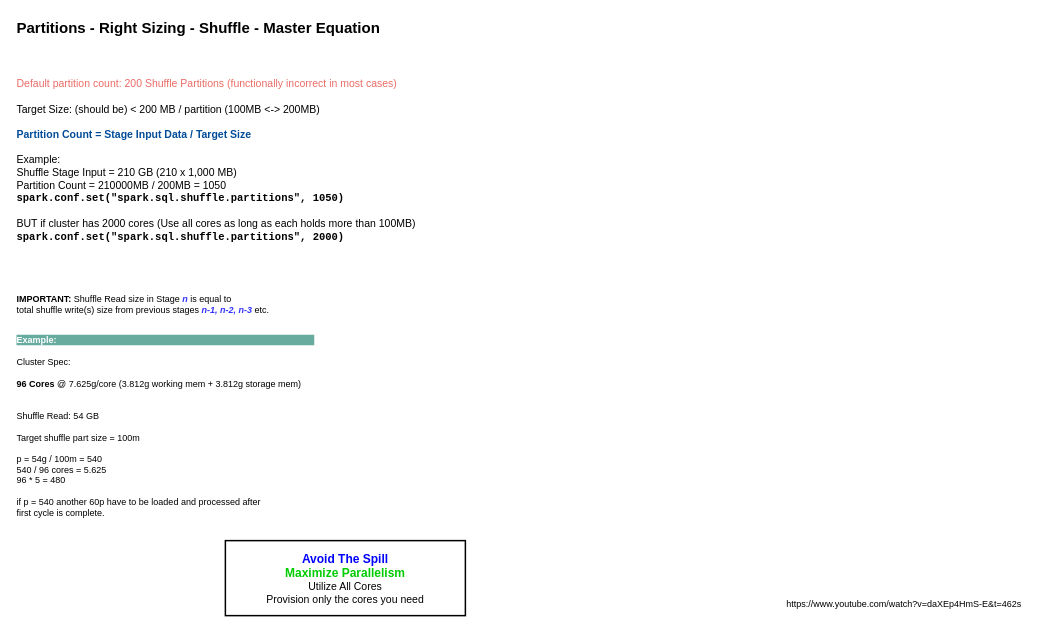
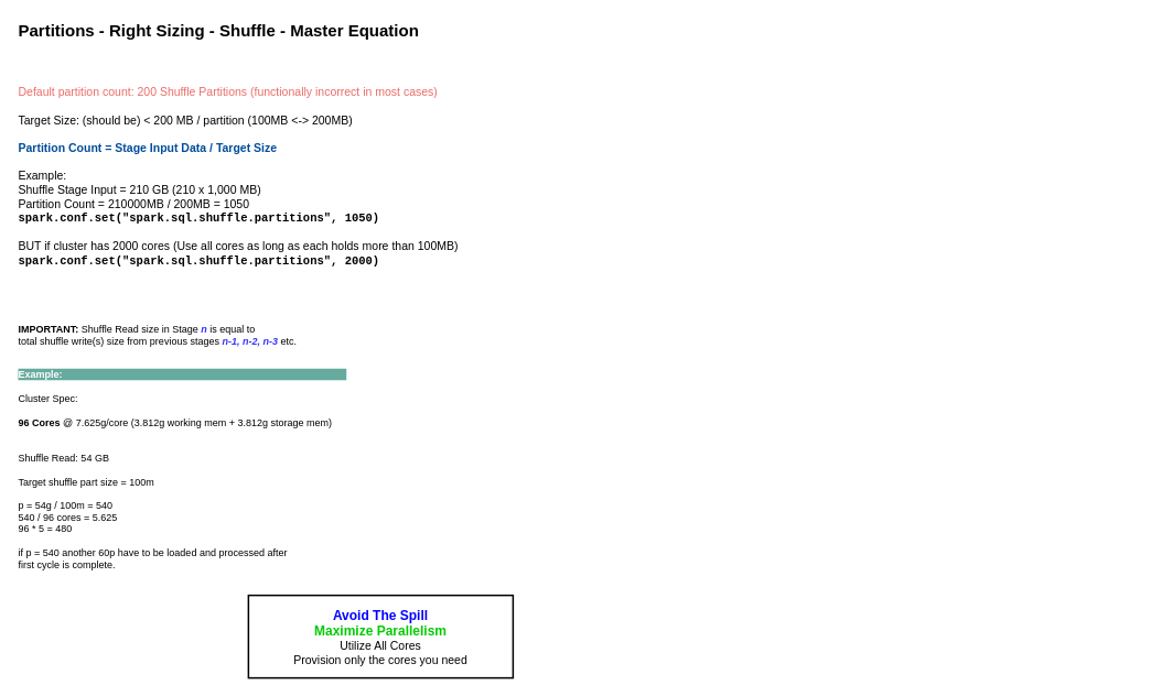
- <mxCell id="6" value="https://www.youtube.com/watch?v=daXEp4HmS-E&amp;amp;t=462s" style="text;html=1;align=center;verticalAlign=middle;whiteSpace=wrap;rounded=0;" parent="1" vertex="1"><mxGeometry x="1040" y="790" width="330" height="30" as="geometry" /></mxCell>
